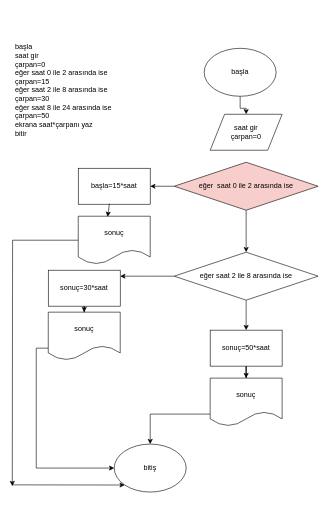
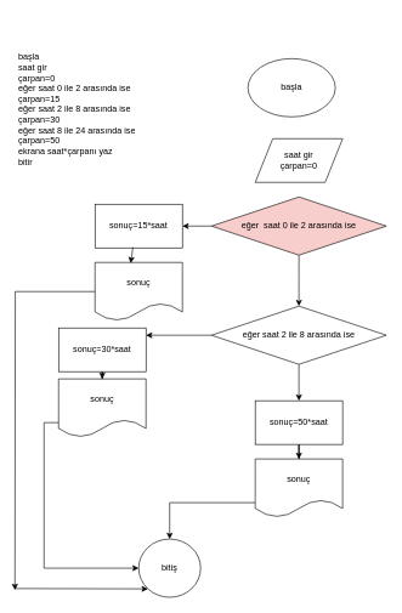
- <mxCell id="3" style="edgeStyle=orthogonalEdgeStyle;rounded=0;orthogonalLoop=1;jettySize=auto;html=1;exitX=0.5;exitY=1;exitDx=0;exitDy=0;" edge="1" parent="1" source="4" target="5"><mxGeometry relative="1" as="geometry" /></mxCell>
- <mxCell id="9" value="başla=15*saat" style="rounded=0;whiteSpace=wrap;html=1;" vertex="1" parent="1"><mxGeometry x="130" y="280" width="120" height="60" as="geometry" /></mxCell>
+ <mxCell id="9" value="sonuç=15*saat" style="rounded=0;whiteSpace=wrap;html=1;" vertex="1" parent="1"><mxGeometry x="130" y="280" width="120" height="60" as="geometry" /></mxCell>
- <mxCell id="24" value="bitiş" style="ellipse;whiteSpace=wrap;html=1;" vertex="1" parent="1"><mxGeometry x="190" y="740" width="120" height="80" as="geometry" /></mxCell>
+ <mxCell id="24" value="bitiş" style="ellipse;whiteSpace=wrap;html=1;" vertex="1" parent="1"><mxGeometry x="190" y="740" width="85" height="80" as="geometry" /></mxCell>
